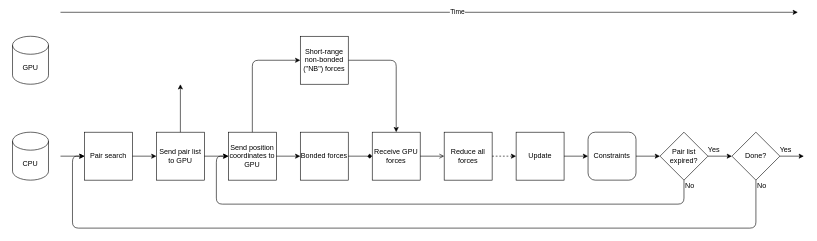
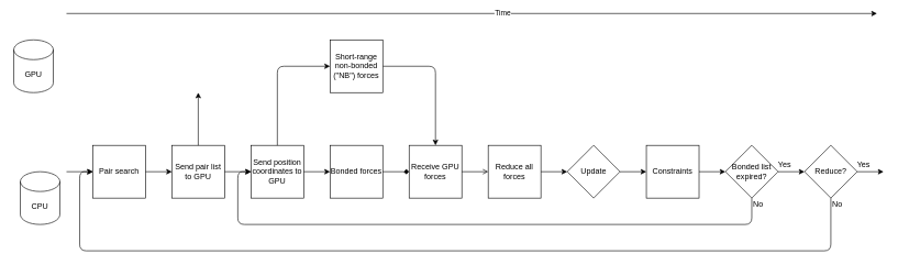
- <mxCell id="21" value="CPU" style="shape=cylinder3;whiteSpace=wrap;html=1;boundedLbl=1;backgroundOutline=1;size=15;" parent="1" vertex="1"><mxGeometry x="20" y="220" width="60" height="80" as="geometry" /></mxCell>
+ <mxCell id="21" value="CPU" style="shape=cylinder3;whiteSpace=wrap;html=1;boundedLbl=1;backgroundOutline=1;size=15;" parent="1" vertex="1"><mxGeometry x="30" y="260" width="60" height="80" as="geometry" /></mxCell>
- <mxCell id="33" value="" style="endArrow=classic;html=1;exitX=1;exitY=0.5;exitDx=0;exitDy=0;entryX=0;entryY=0.5;entryDx=0;entryDy=0;dashed=1;" parent="1" source="31" target="4" edge="1"><mxGeometry width="50" height="50" relative="1" as="geometry"><mxPoint x="710" y="270" as="sourcePoint" /><mxPoint x="750" y="270" as="targetPoint" /></mxGeometry></mxCell>
+ <mxCell id="33" value="" style="endArrow=classic;html=1;exitX=1;exitY=0.5;exitDx=0;exitDy=0;entryX=0;entryY=0.5;entryDx=0;entryDy=0;" parent="1" source="31" target="4" edge="1"><mxGeometry width="50" height="50" relative="1" as="geometry"><mxPoint x="710" y="270" as="sourcePoint" /><mxPoint x="750" y="270" as="targetPoint" /></mxGeometry></mxCell>
- <mxCell id="4" value="Update" style="whiteSpace=wrap;html=1;aspect=fixed;" parent="1" vertex="1"><mxGeometry x="860" y="220" width="80" height="80" as="geometry" /></mxCell>
+ <mxCell id="4" value="Update" style="rhombus;whiteSpace=wrap;html=1;aspect=fixed;" parent="1" vertex="1"><mxGeometry x="860" y="220" width="80" height="80" as="geometry" /></mxCell>
- <mxCell id="5" value="Constraints" style="whiteSpace=wrap;html=1;aspect=fixed;rounded=1;" parent="1" vertex="1"><mxGeometry x="980" y="220" width="80" height="80" as="geometry" /></mxCell>
+ <mxCell id="5" value="Constraints" style="whiteSpace=wrap;html=1;aspect=fixed;" parent="1" vertex="1"><mxGeometry x="980" y="220" width="80" height="80" as="geometry" /></mxCell>
- <mxCell id="8" value="Pair list expired?" style="rhombus;whiteSpace=wrap;html=1;" parent="1" vertex="1"><mxGeometry x="1100" y="220" width="80" height="80" as="geometry" /></mxCell>
+ <mxCell id="8" value="Bonded list expired?" style="rhombus;whiteSpace=wrap;html=1;" parent="1" vertex="1"><mxGeometry x="1100" y="220" width="80" height="80" as="geometry" /></mxCell>
- <mxCell id="15" value="Done?" style="rhombus;whiteSpace=wrap;html=1;" parent="1" vertex="1"><mxGeometry x="1220" y="220" width="80" height="80" as="geometry" /></mxCell>
+ <mxCell id="15" value="Reduce?" style="rhombus;whiteSpace=wrap;html=1;" parent="1" vertex="1"><mxGeometry x="1220" y="220" width="80" height="80" as="geometry" /></mxCell>
